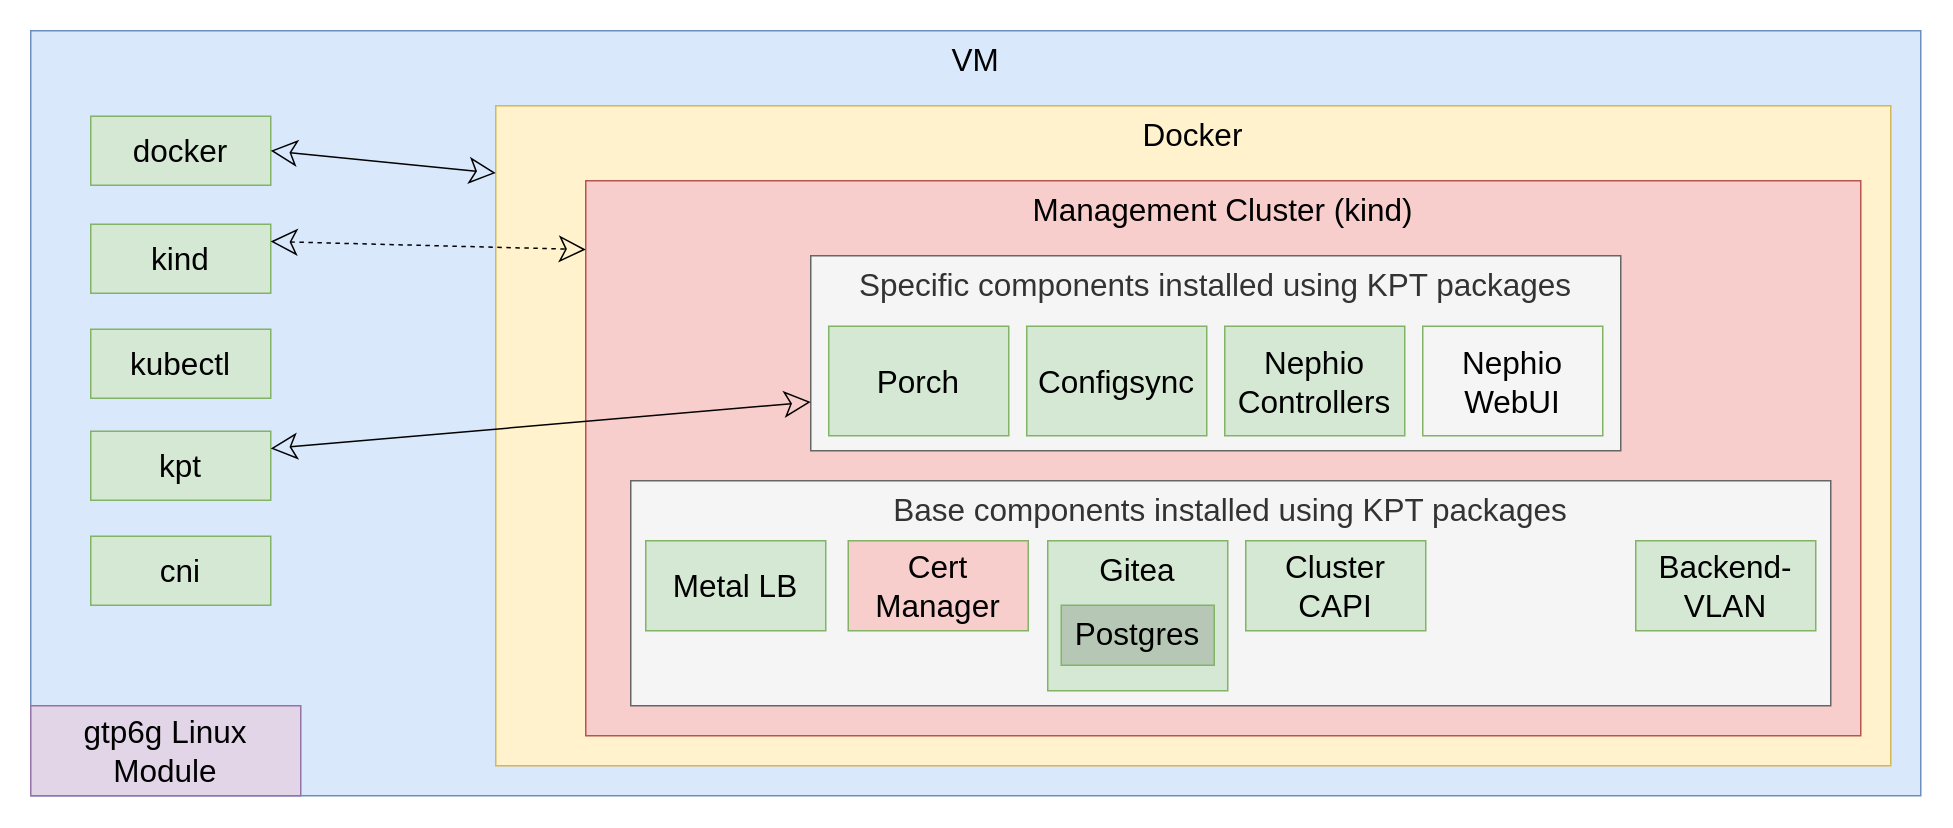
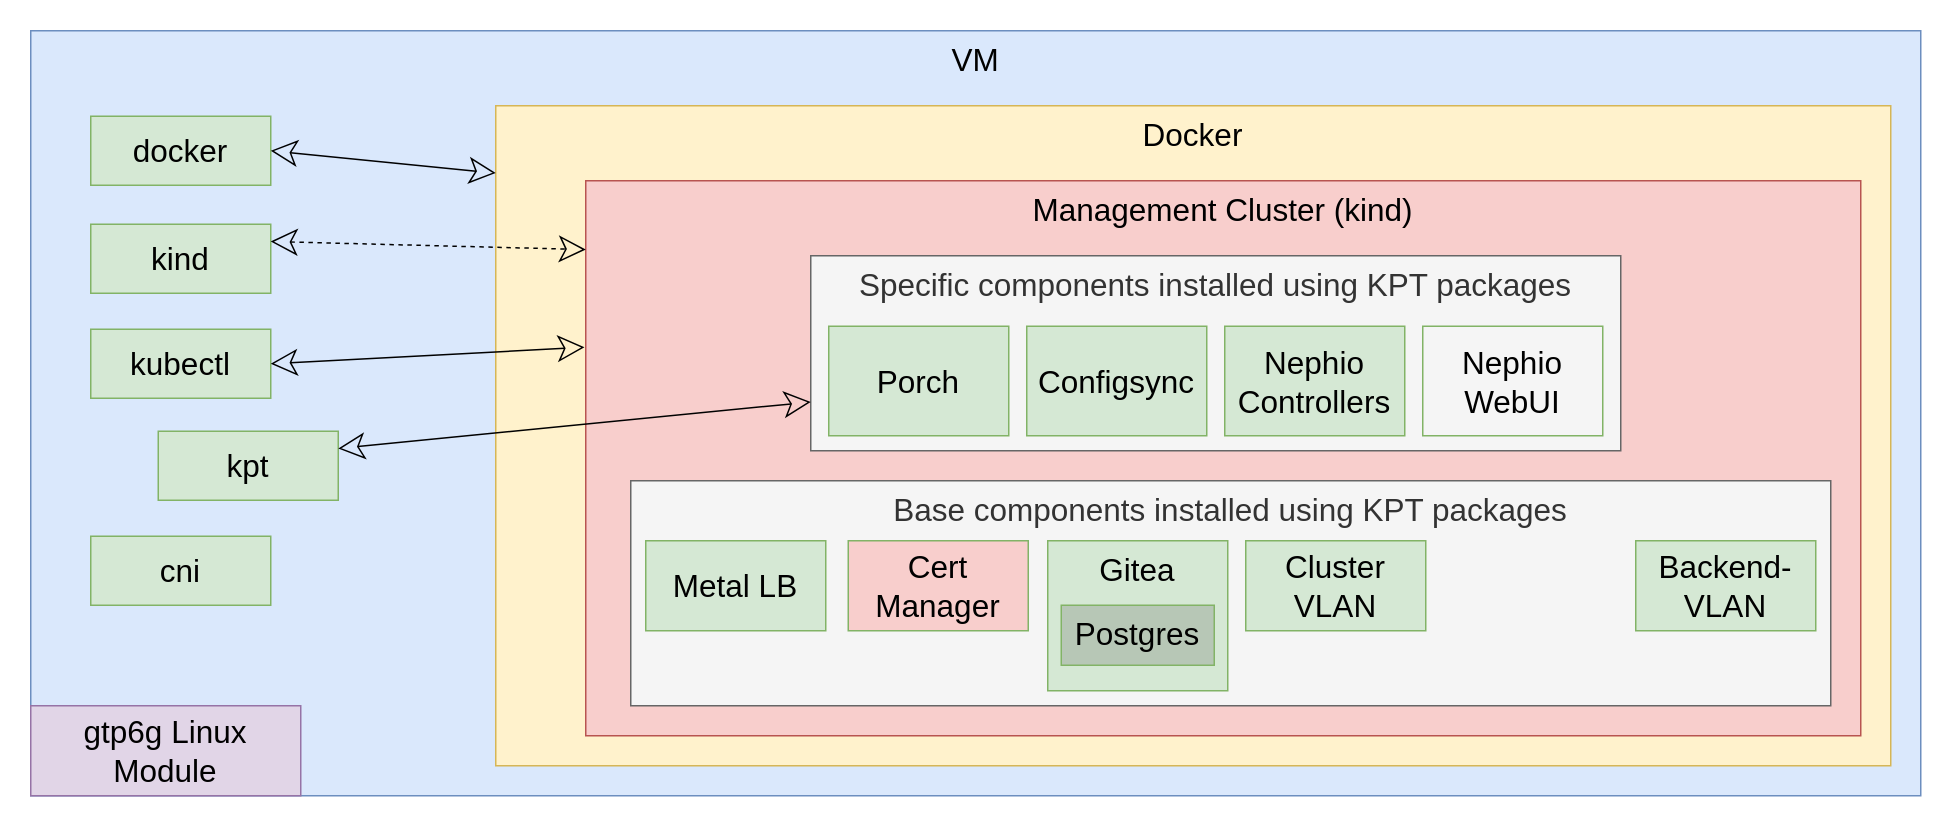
+ <mxCell id="23" value="" style="endArrow=classic;startArrow=classic;html=1;rounded=0;fontSize=21;exitX=1;exitY=0.5;exitDx=0;exitDy=0;entryX=-0.001;entryY=0.3;entryDx=0;entryDy=0;startFill=0;endFill=0;endSize=15;startSize=15;entryPerimeter=0;" edge="1" parent="1" source="18" target="4"><mxGeometry width="50" height="50" relative="1" as="geometry"><mxPoint x="70" y="233.5" as="sourcePoint" /><mxPoint x="400" y="222.5" as="targetPoint" /></mxGeometry></mxCell>
- <mxCell id="19" value="kpt" style="rounded=0;whiteSpace=wrap;html=1;fontSize=21;fillColor=#d5e8d4;strokeColor=#82b366;" vertex="1" parent="1"><mxGeometry x="60" y="287" width="120" height="46" as="geometry" /></mxCell>
+ <mxCell id="19" value="kpt" style="rounded=0;whiteSpace=wrap;html=1;fontSize=21;fillColor=#d5e8d4;strokeColor=#82b366;" vertex="1" parent="1"><mxGeometry x="105" y="287" width="120" height="46" as="geometry" /></mxCell>
- <mxCell id="9" value="Cluster CAPI" style="rounded=0;whiteSpace=wrap;html=1;fontSize=21;fillColor=#d5e8d4;strokeColor=#82b366;" vertex="1" parent="1"><mxGeometry x="830" y="360" width="120" height="60" as="geometry" /></mxCell>
+ <mxCell id="9" value="Cluster VLAN" style="rounded=0;whiteSpace=wrap;html=1;fontSize=21;fillColor=#d5e8d4;strokeColor=#82b366;" vertex="1" parent="1"><mxGeometry x="830" y="360" width="120" height="60" as="geometry" /></mxCell>
